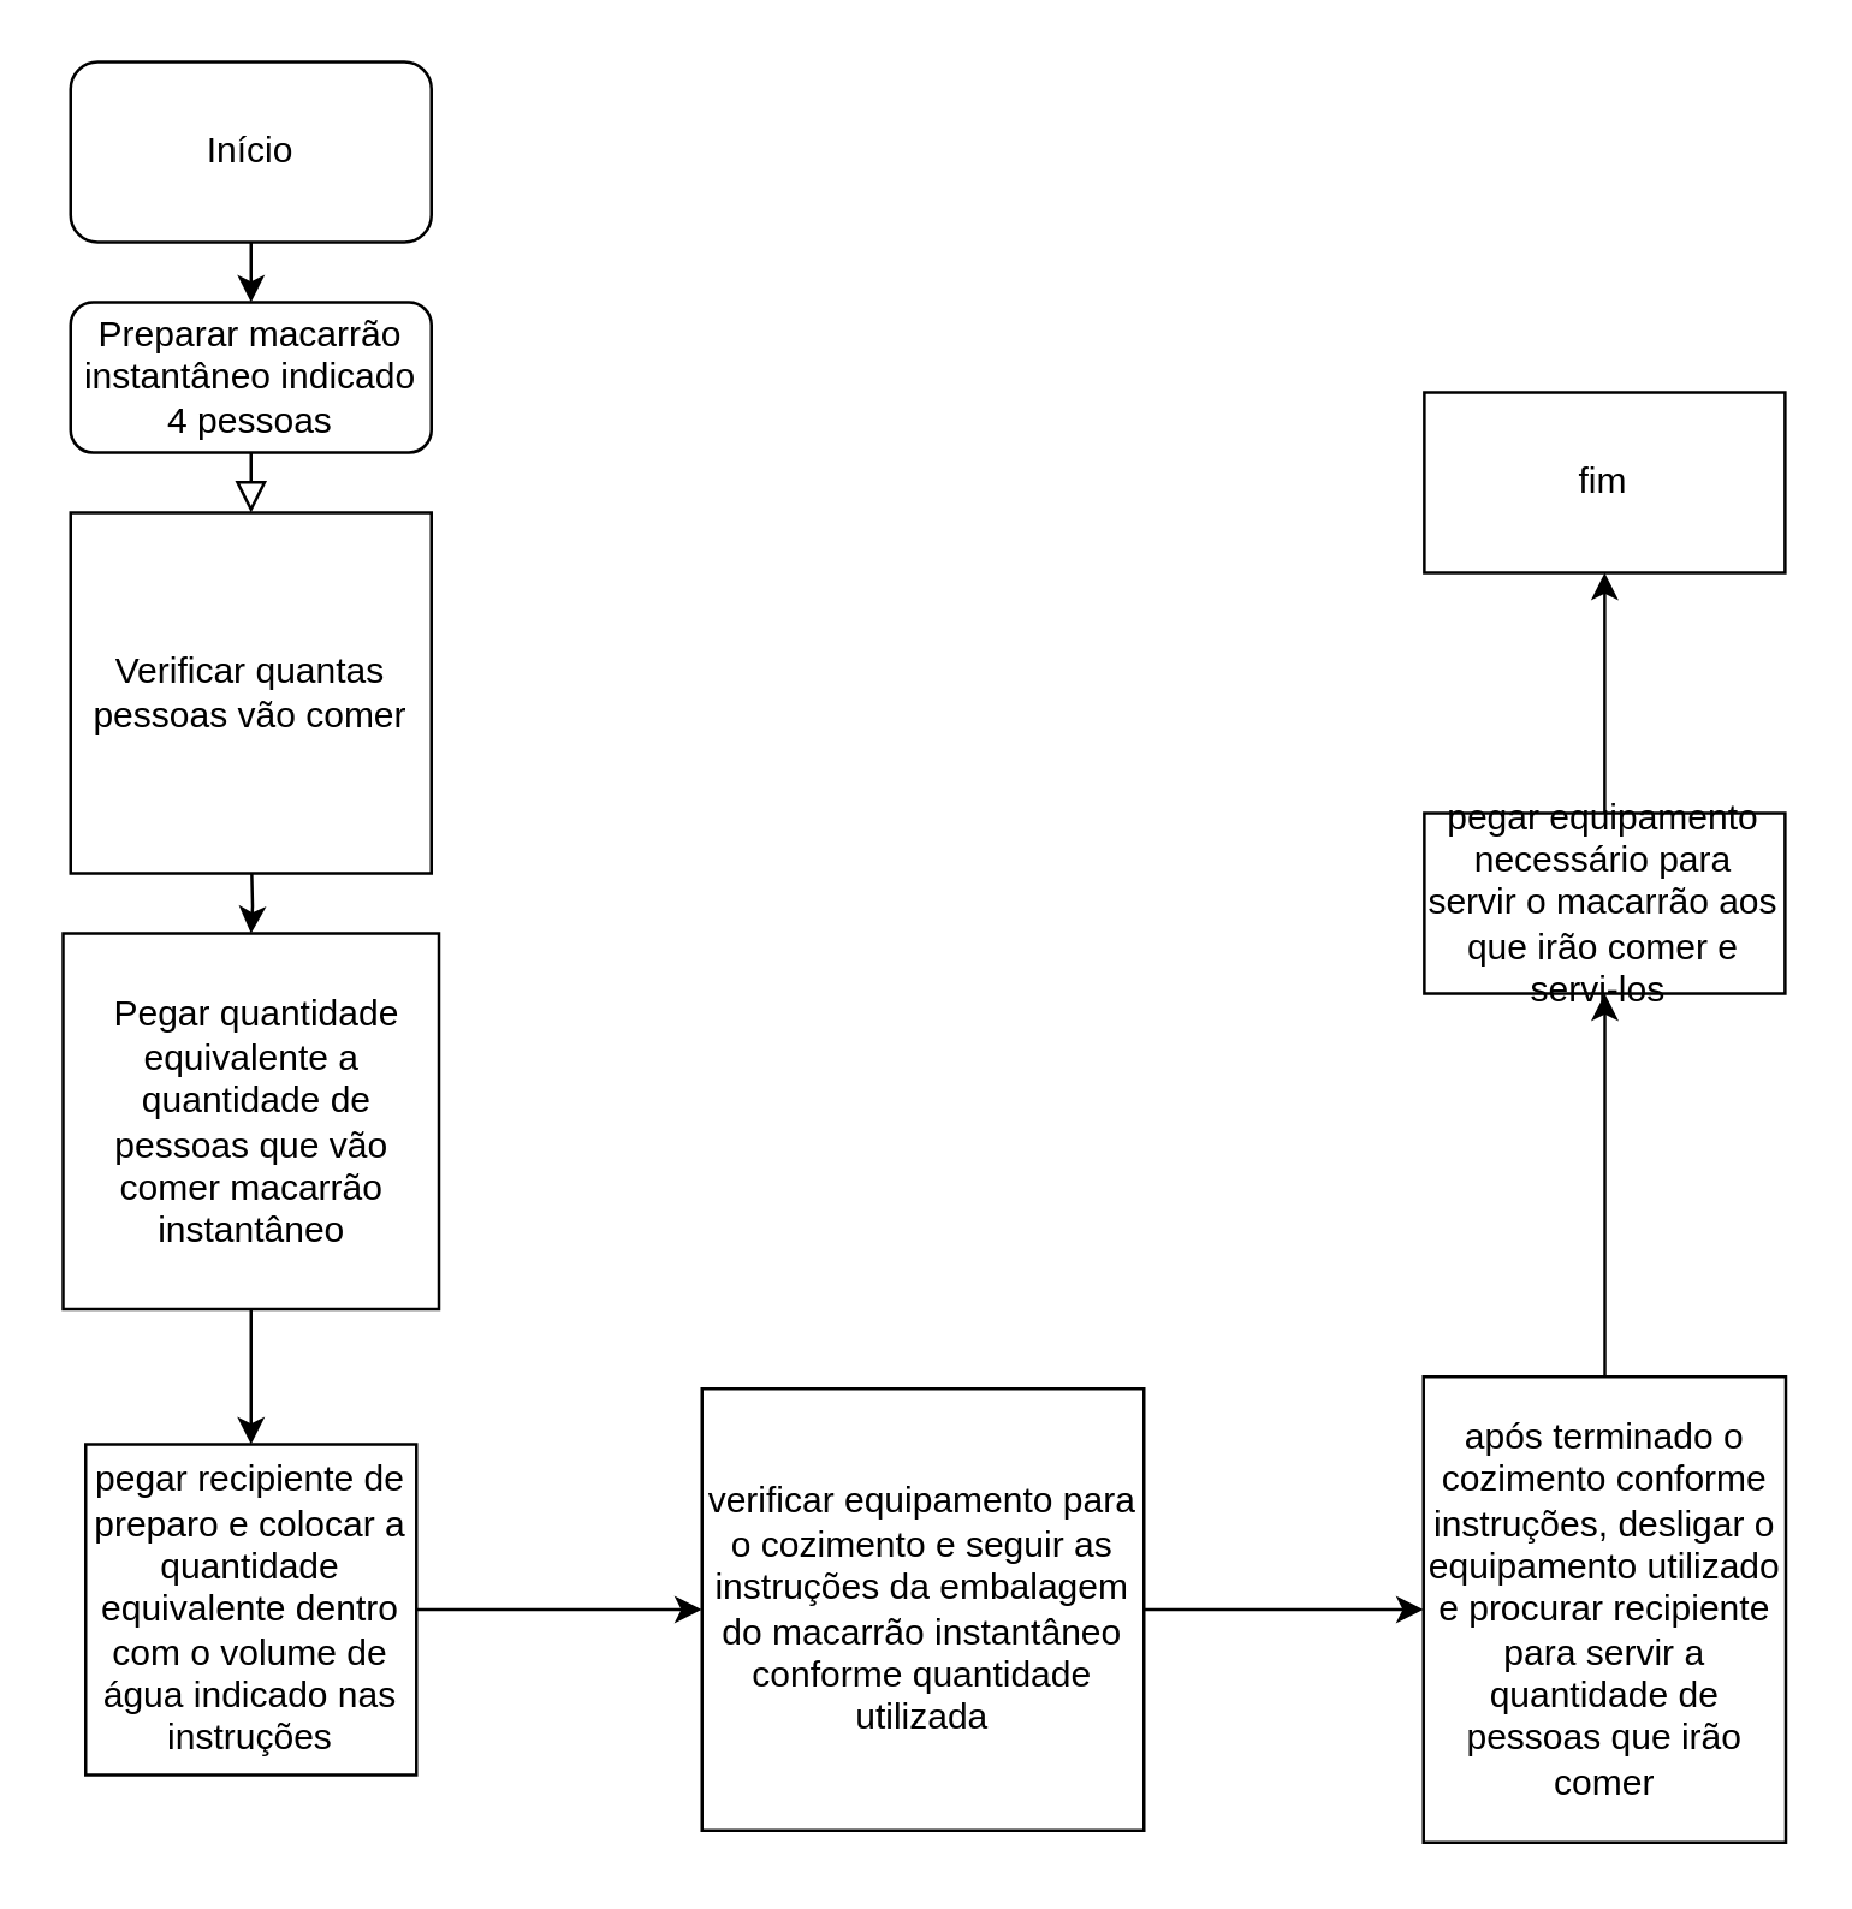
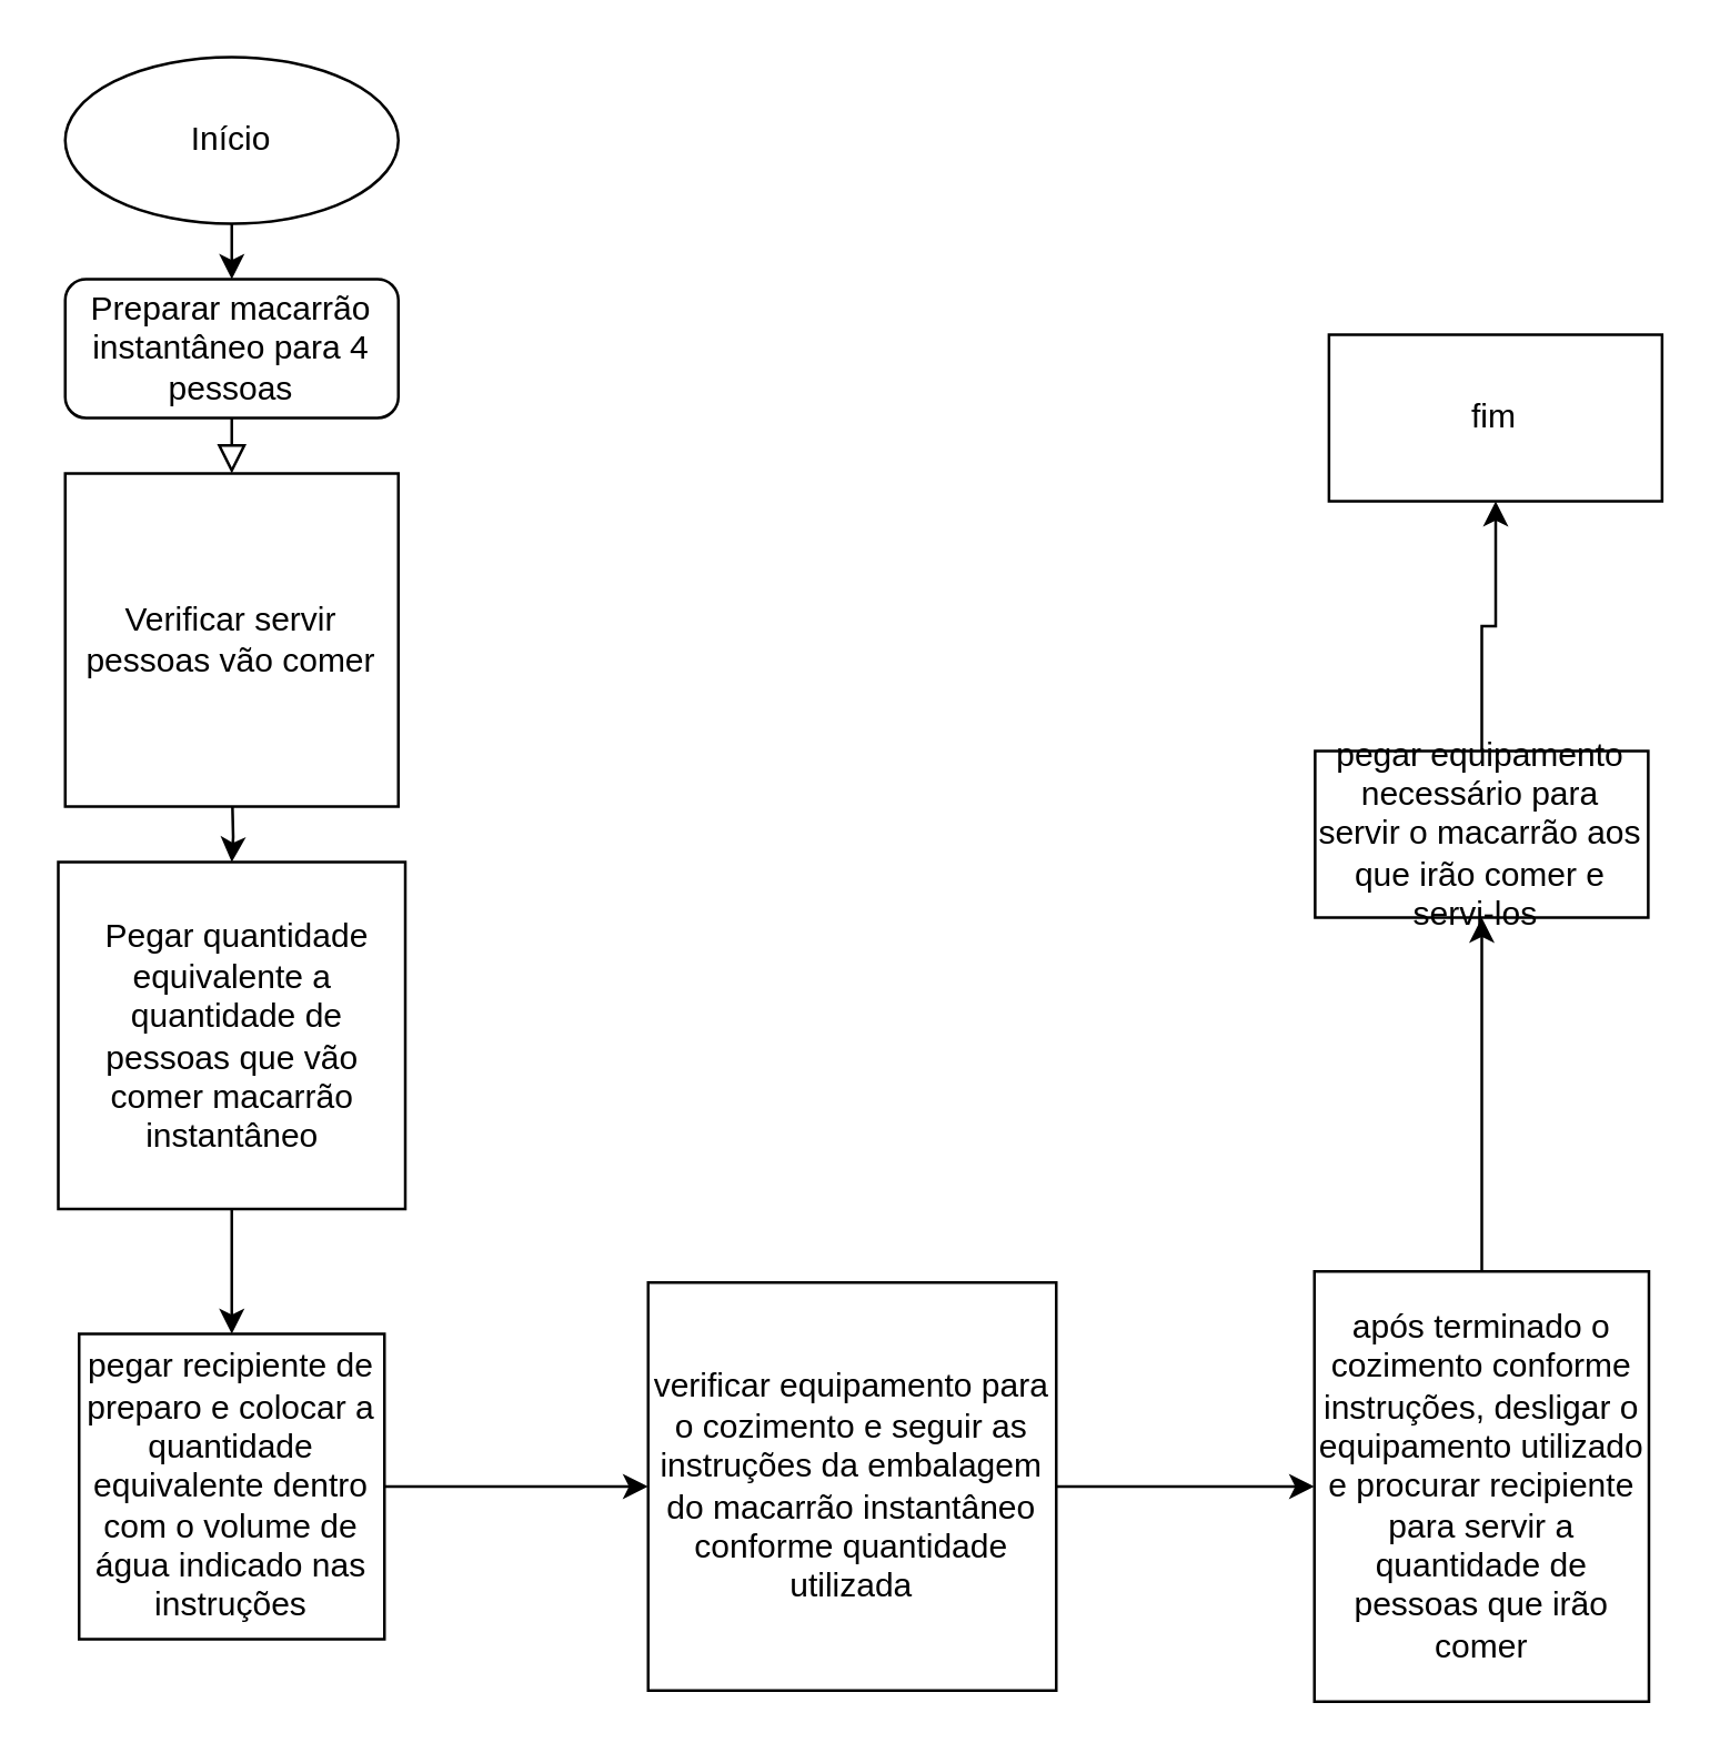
- <mxCell id="18" value="Início" style="rounded=1;whiteSpace=wrap;html=1;" vertex="1" parent="1"><mxGeometry x="23" y="20" width="120" height="60" as="geometry" /></mxCell>
+ <mxCell id="18" value="Início" style="ellipse;whiteSpace=wrap;html=1;" vertex="1" parent="1"><mxGeometry x="23" y="20" width="120" height="60" as="geometry" /></mxCell>
- <mxCell id="3" value="Preparar macarrão instantâneo indicado 4 pessoas" style="rounded=1;whiteSpace=wrap;html=1;fontSize=12;glass=0;strokeWidth=1;shadow=0;" parent="1" vertex="1"><mxGeometry x="23" y="100" width="120" height="50" as="geometry" /></mxCell>
+ <mxCell id="3" value="Preparar macarrão instantâneo para 4 pessoas" style="rounded=1;whiteSpace=wrap;html=1;fontSize=12;glass=0;strokeWidth=1;shadow=0;" parent="1" vertex="1"><mxGeometry x="23" y="100" width="120" height="50" as="geometry" /></mxCell>
- <mxCell id="16" value="fim" style="whiteSpace=wrap;html=1;" vertex="1" parent="1"><mxGeometry x="473.25" y="130" width="120" height="60" as="geometry" /></mxCell>
+ <mxCell id="16" value="fim" style="whiteSpace=wrap;html=1;" vertex="1" parent="1"><mxGeometry x="478.25" y="120" width="120" height="60" as="geometry" /></mxCell>
- <mxCell id="7" value="Verificar quantas pessoas vão comer" style="whiteSpace=wrap;html=1;aspect=fixed;" vertex="1" parent="1"><mxGeometry x="23" y="170" width="120" height="120" as="geometry" /></mxCell>
+ <mxCell id="7" value="Verificar servir pessoas vão comer" style="whiteSpace=wrap;html=1;aspect=fixed;" vertex="1" parent="1"><mxGeometry x="23" y="170" width="120" height="120" as="geometry" /></mxCell>
